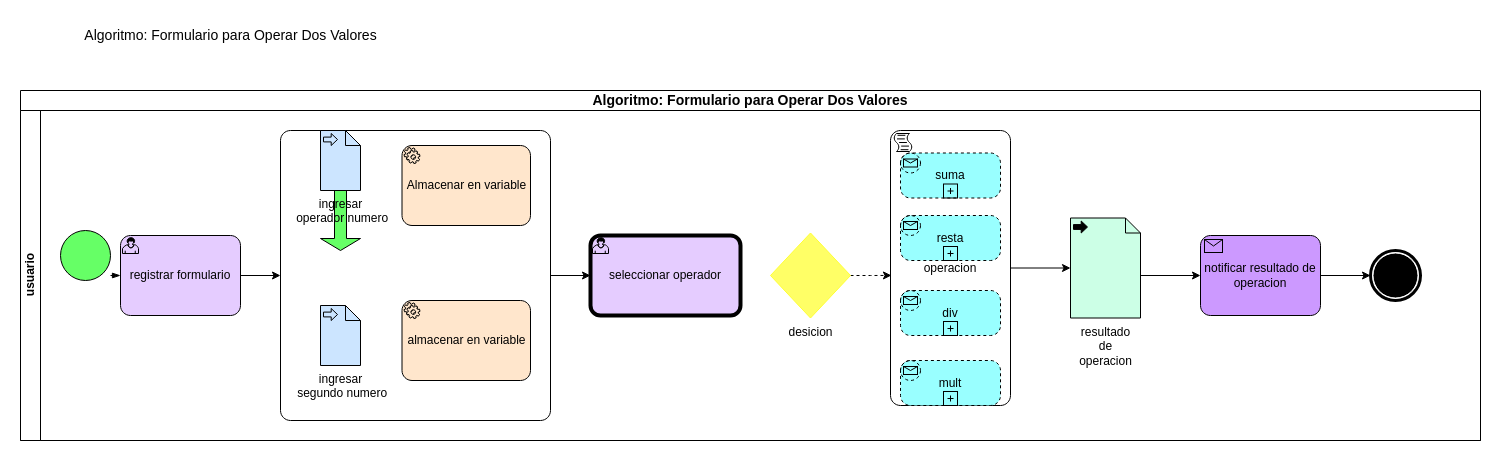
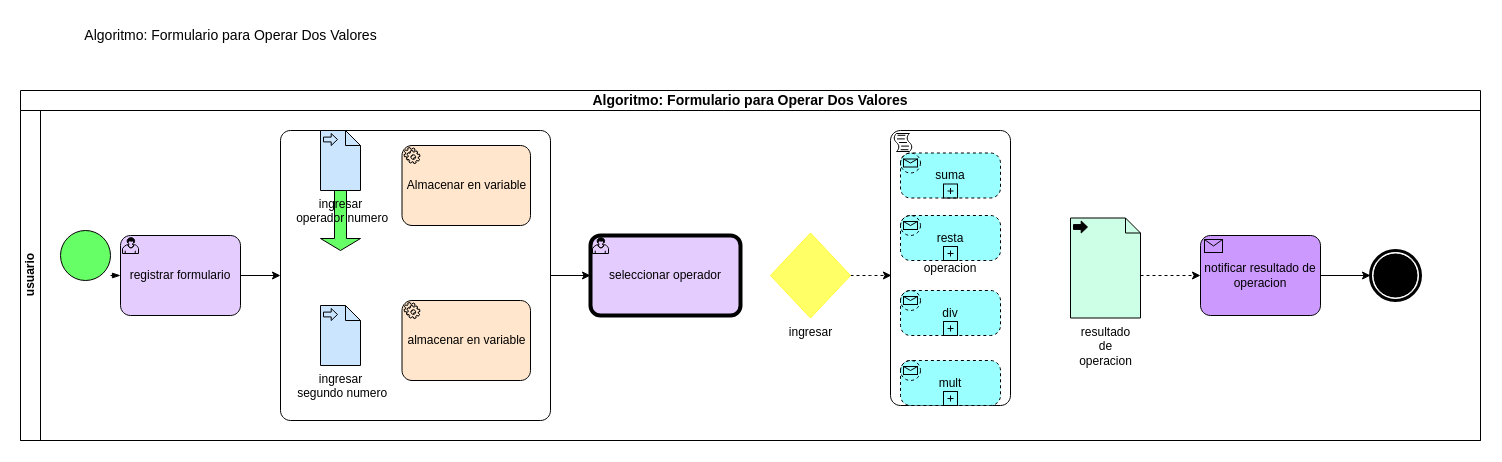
- <mxCell id="21" style="edgeStyle=orthogonalEdgeStyle;rounded=0;orthogonalLoop=1;jettySize=auto;html=1;entryX=0;entryY=0.5;entryDx=0;entryDy=0;entryPerimeter=0;" edge="1" parent="4" source="22" target="16"><mxGeometry relative="1" as="geometry" /></mxCell>
- <mxCell id="15" style="edgeStyle=orthogonalEdgeStyle;rounded=0;orthogonalLoop=1;jettySize=auto;html=1;exitX=0;exitY=0;exitDx=70;exitDy=57.5;exitPerimeter=0;entryX=0;entryY=0.5;entryDx=0;entryDy=0;entryPerimeter=0;" edge="1" parent="4" source="16" target="18"><mxGeometry relative="1" as="geometry" /></mxCell>
+ <mxCell id="15" style="edgeStyle=orthogonalEdgeStyle;rounded=0;orthogonalLoop=1;jettySize=auto;html=1;exitX=0;exitY=0;exitDx=70;exitDy=57.5;exitPerimeter=0;entryX=0;entryY=0.5;entryDx=0;entryDy=0;entryPerimeter=0;dashed=1;" edge="1" parent="4" source="16" target="18"><mxGeometry relative="1" as="geometry" /></mxCell>
- <mxCell id="29" value="desicion" style="points=[[0.25,0.25,0],[0.5,0,0],[0.75,0.25,0],[1,0.5,0],[0.75,0.75,0],[0.5,1,0],[0.25,0.75,0],[0,0.5,0]];shape=mxgraph.bpmn.gateway2;html=1;verticalLabelPosition=bottom;labelBackgroundColor=#ffffff;verticalAlign=top;align=center;perimeter=rhombusPerimeter;outlineConnect=0;outline=none;symbol=none;strokeColor=#FFFF33;fillColor=#FFFF66;" vertex="1" parent="4"><mxGeometry x="750" y="122.5" width="80" height="85" as="geometry" /></mxCell>
+ <mxCell id="29" value="ingresar" style="points=[[0.25,0.25,0],[0.5,0,0],[0.75,0.25,0],[1,0.5,0],[0.75,0.75,0],[0.5,1,0],[0.25,0.75,0],[0,0.5,0]];shape=mxgraph.bpmn.gateway2;html=1;verticalLabelPosition=bottom;labelBackgroundColor=#ffffff;verticalAlign=top;align=center;perimeter=rhombusPerimeter;outlineConnect=0;outline=none;symbol=none;strokeColor=#FFFF33;fillColor=#FFFF66;" vertex="1" parent="4"><mxGeometry x="750" y="122.5" width="80" height="85" as="geometry" /></mxCell>
